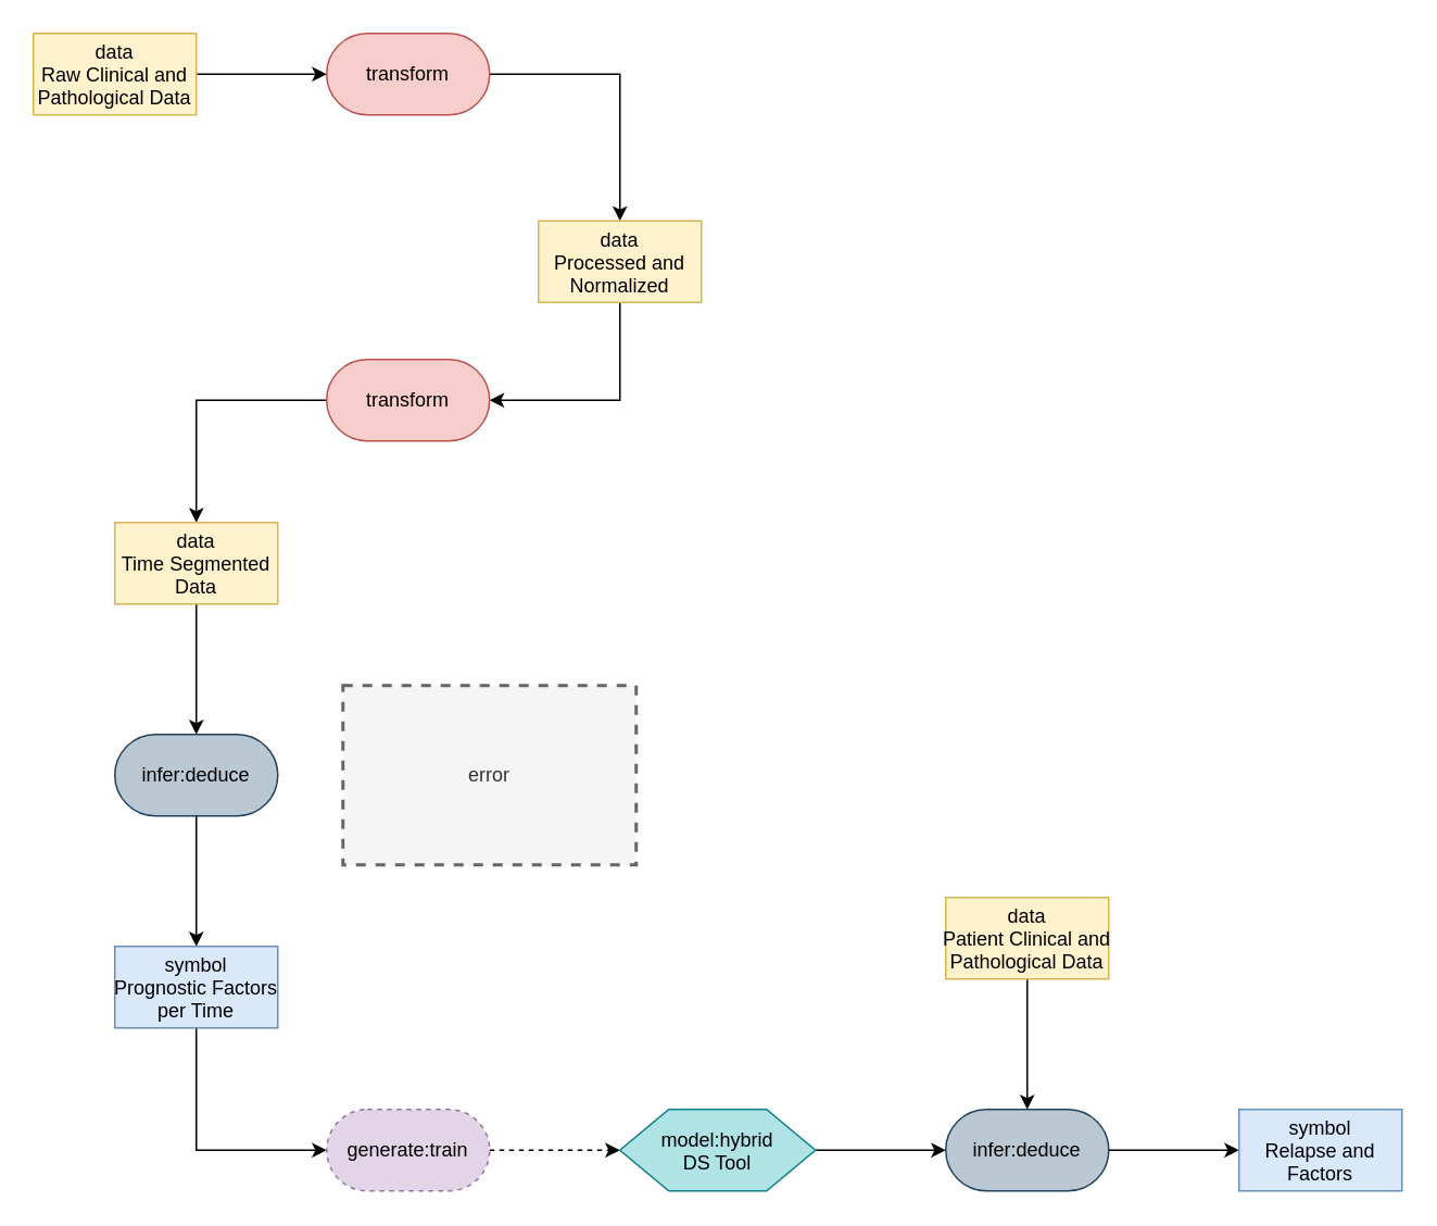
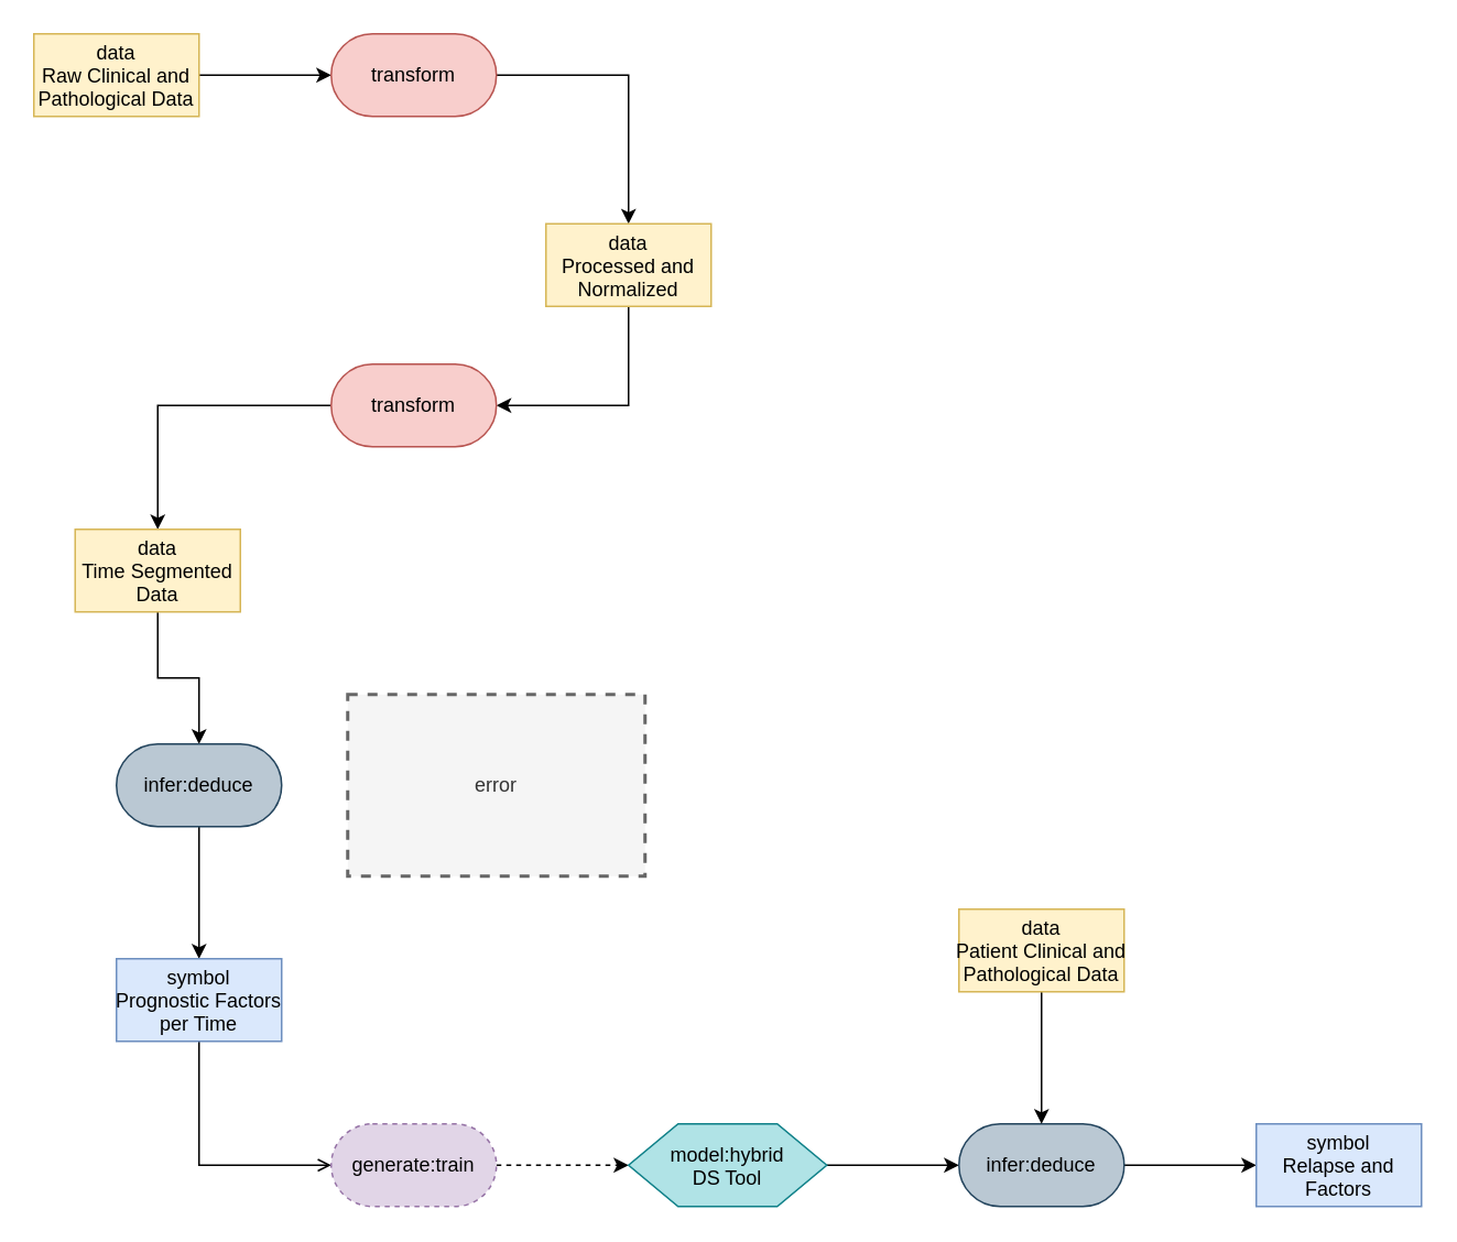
- <mxCell id="11" value="data&#10;Time Segmented&#10;Data" style="rectangle;fillColor=#fff2cc;strokeColor=#d6b656;" name="data" vertex="1" parent="1"><mxGeometry x="70" y="320" width="100" height="50" as="geometry" /></mxCell>
+ <mxCell id="11" value="data&#10;Time Segmented&#10;Data" style="rectangle;fillColor=#fff2cc;strokeColor=#d6b656;" name="data" vertex="1" parent="1"><mxGeometry x="45" y="320" width="100" height="50" as="geometry" /></mxCell>
- <mxCell id="14" style="edgeStyle=orthogonalEdgeStyle;rounded=0;orthogonalLoop=1;jettySize=auto;html=1;exitX=0.5;exitY=1;exitDx=0;exitDy=0;entryX=0;entryY=0.5;entryDx=0;entryDy=0;" edge="1" parent="1" source="15" target="17"><mxGeometry relative="1" as="geometry" /></mxCell>
+ <mxCell id="14" style="edgeStyle=orthogonalEdgeStyle;rounded=0;orthogonalLoop=1;jettySize=auto;html=1;exitX=0.5;exitY=1;exitDx=0;exitDy=0;entryX=0;entryY=0.5;entryDx=0;entryDy=0;endArrow=open;" edge="1" parent="1" source="15" target="17"><mxGeometry relative="1" as="geometry" /></mxCell>
